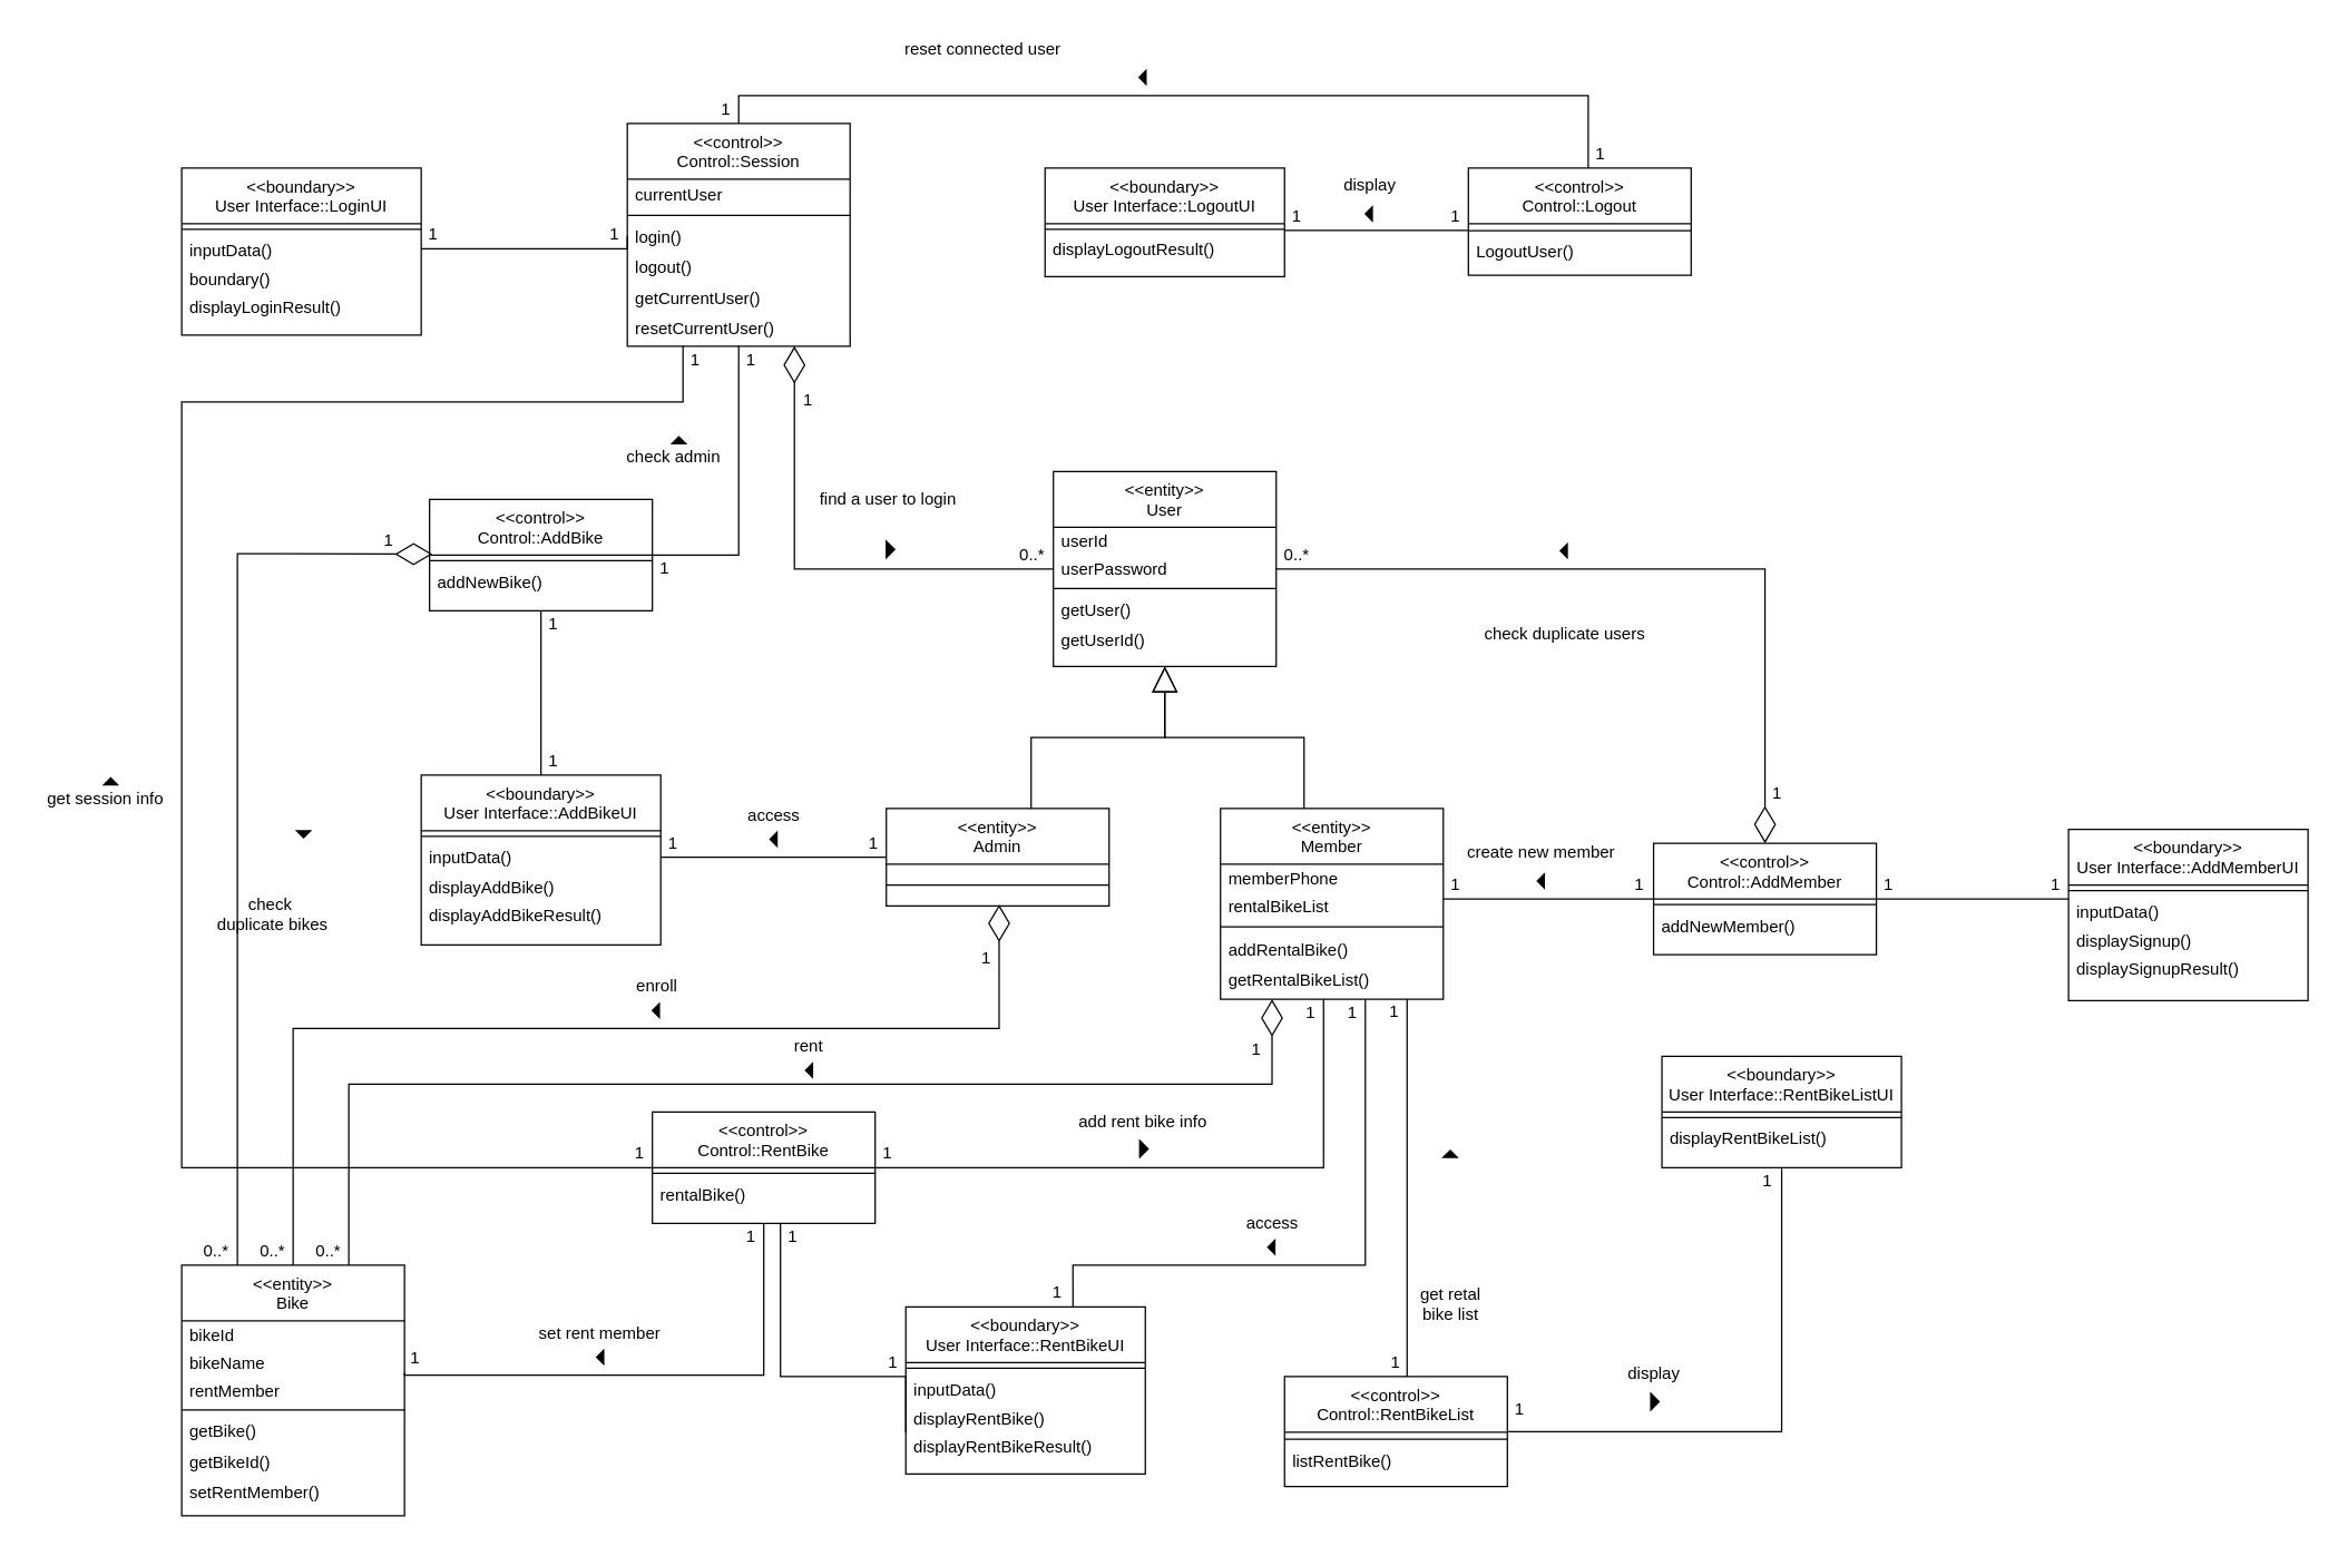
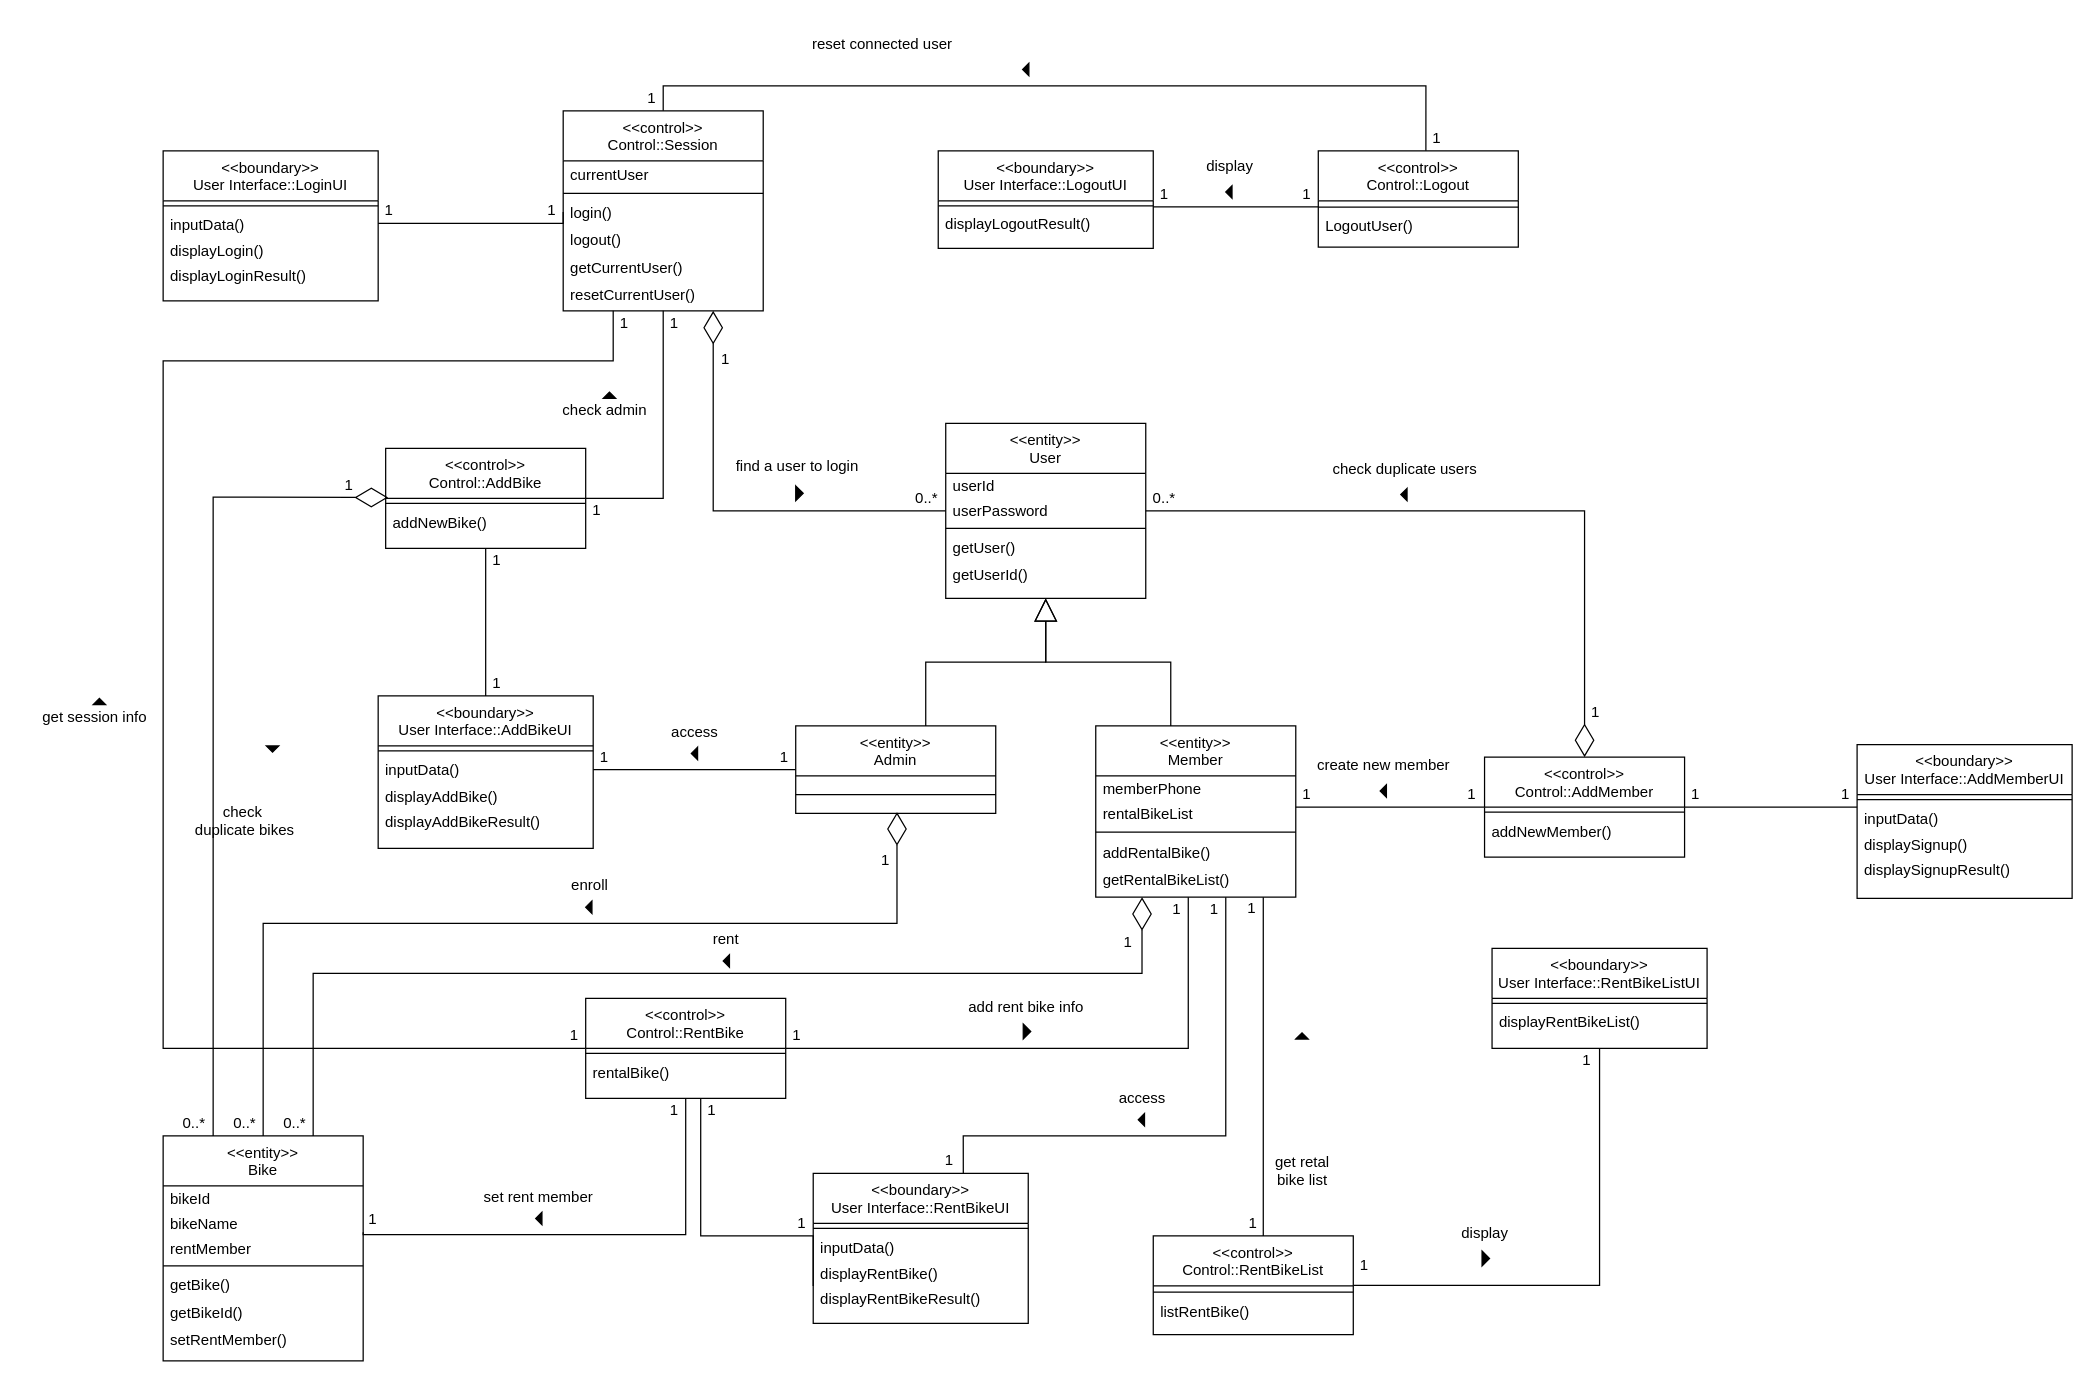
- <mxCell id="25" value="boundary()" style="text;align=left;verticalAlign=middle;spacingLeft=4;spacingRight=4;overflow=hidden;rotatable=0;points=[[0,0.5],[1,0.5]];portConstraint=eastwest;" vertex="1" parent="22"><mxGeometry y="70" width="172" height="20" as="geometry" /></mxCell>
+ <mxCell id="25" value="displayLogin()" style="text;align=left;verticalAlign=middle;spacingLeft=4;spacingRight=4;overflow=hidden;rotatable=0;points=[[0,0.5],[1,0.5]];portConstraint=eastwest;" vertex="1" parent="22"><mxGeometry y="70" width="172" height="20" as="geometry" /></mxCell>
- <mxCell id="139" value="find a user to login" style="text;html=1;align=center;verticalAlign=middle;resizable=0;points=[];autosize=1;strokeColor=none;fillColor=none;" vertex="1" parent="1"><mxGeometry x="577" y="343" width="120" height="30" as="geometry" /></mxCell>
+ <mxCell id="139" value="find a user to login" style="text;html=1;align=center;verticalAlign=middle;resizable=0;points=[];autosize=1;strokeColor=none;fillColor=none;" vertex="1" parent="1"><mxGeometry x="577" y="358" width="120" height="30" as="geometry" /></mxCell>
- <mxCell id="141" value="check duplicate users" style="text;html=1;align=center;verticalAlign=middle;resizable=0;points=[];autosize=1;strokeColor=none;fillColor=none;" vertex="1" parent="1"><mxGeometry x="1052.5" y="440" width="140" height="30" as="geometry" /></mxCell>
+ <mxCell id="141" value="check duplicate users" style="text;html=1;align=center;verticalAlign=middle;resizable=0;points=[];autosize=1;strokeColor=none;fillColor=none;" vertex="1" parent="1"><mxGeometry x="1052.5" y="360" width="140" height="30" as="geometry" /></mxCell>
